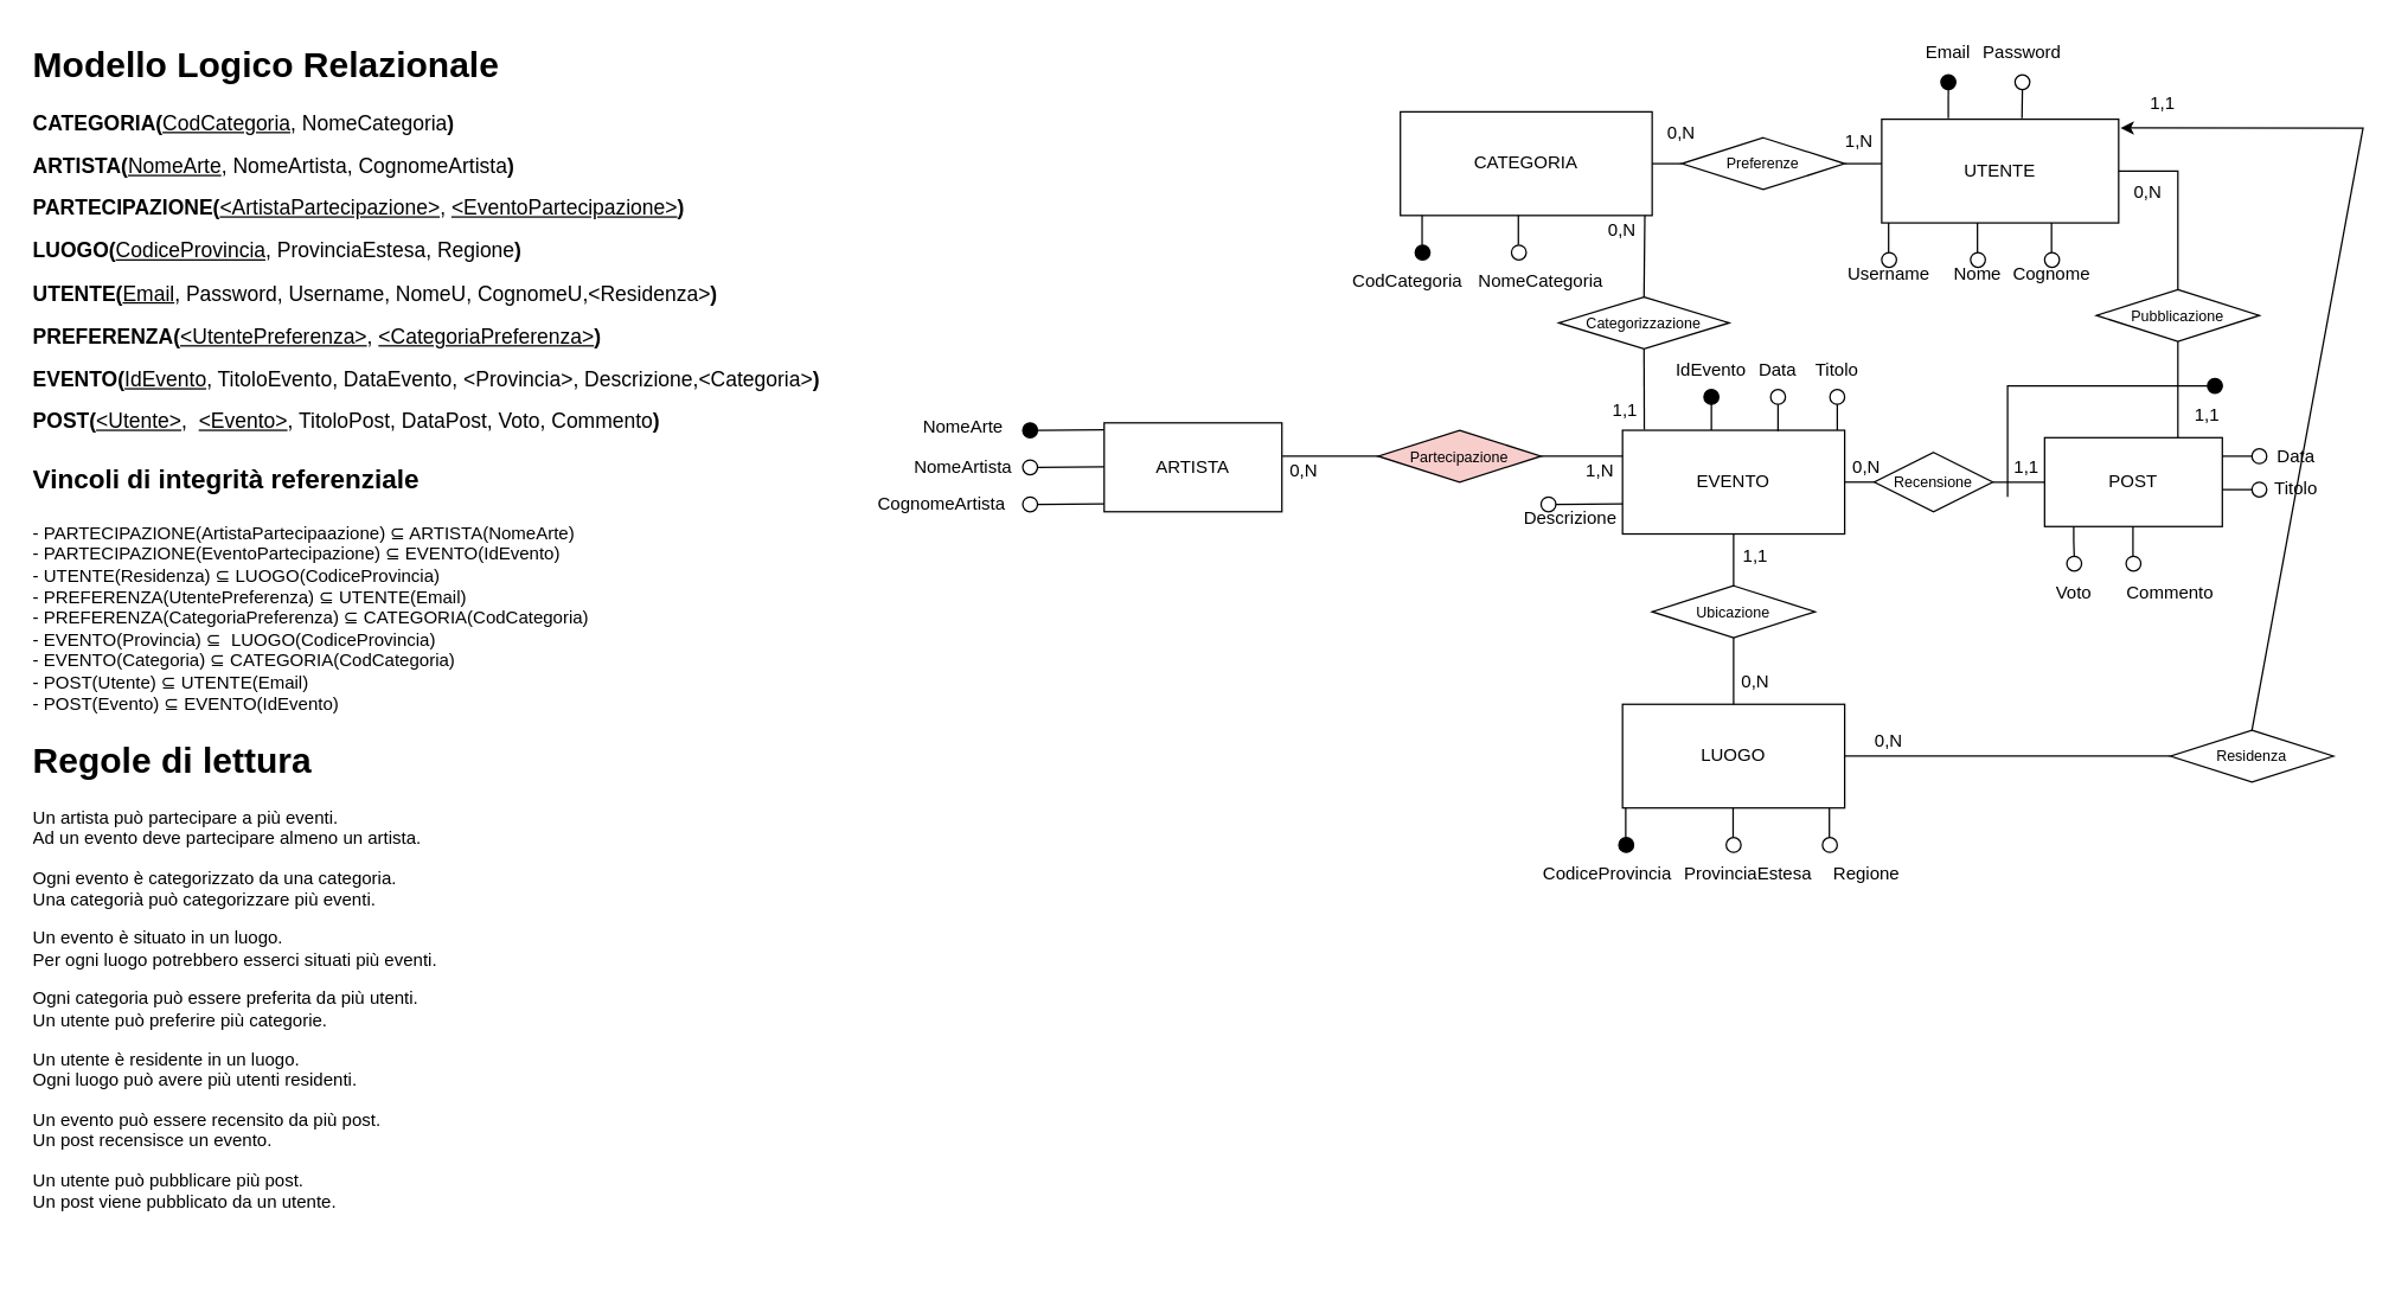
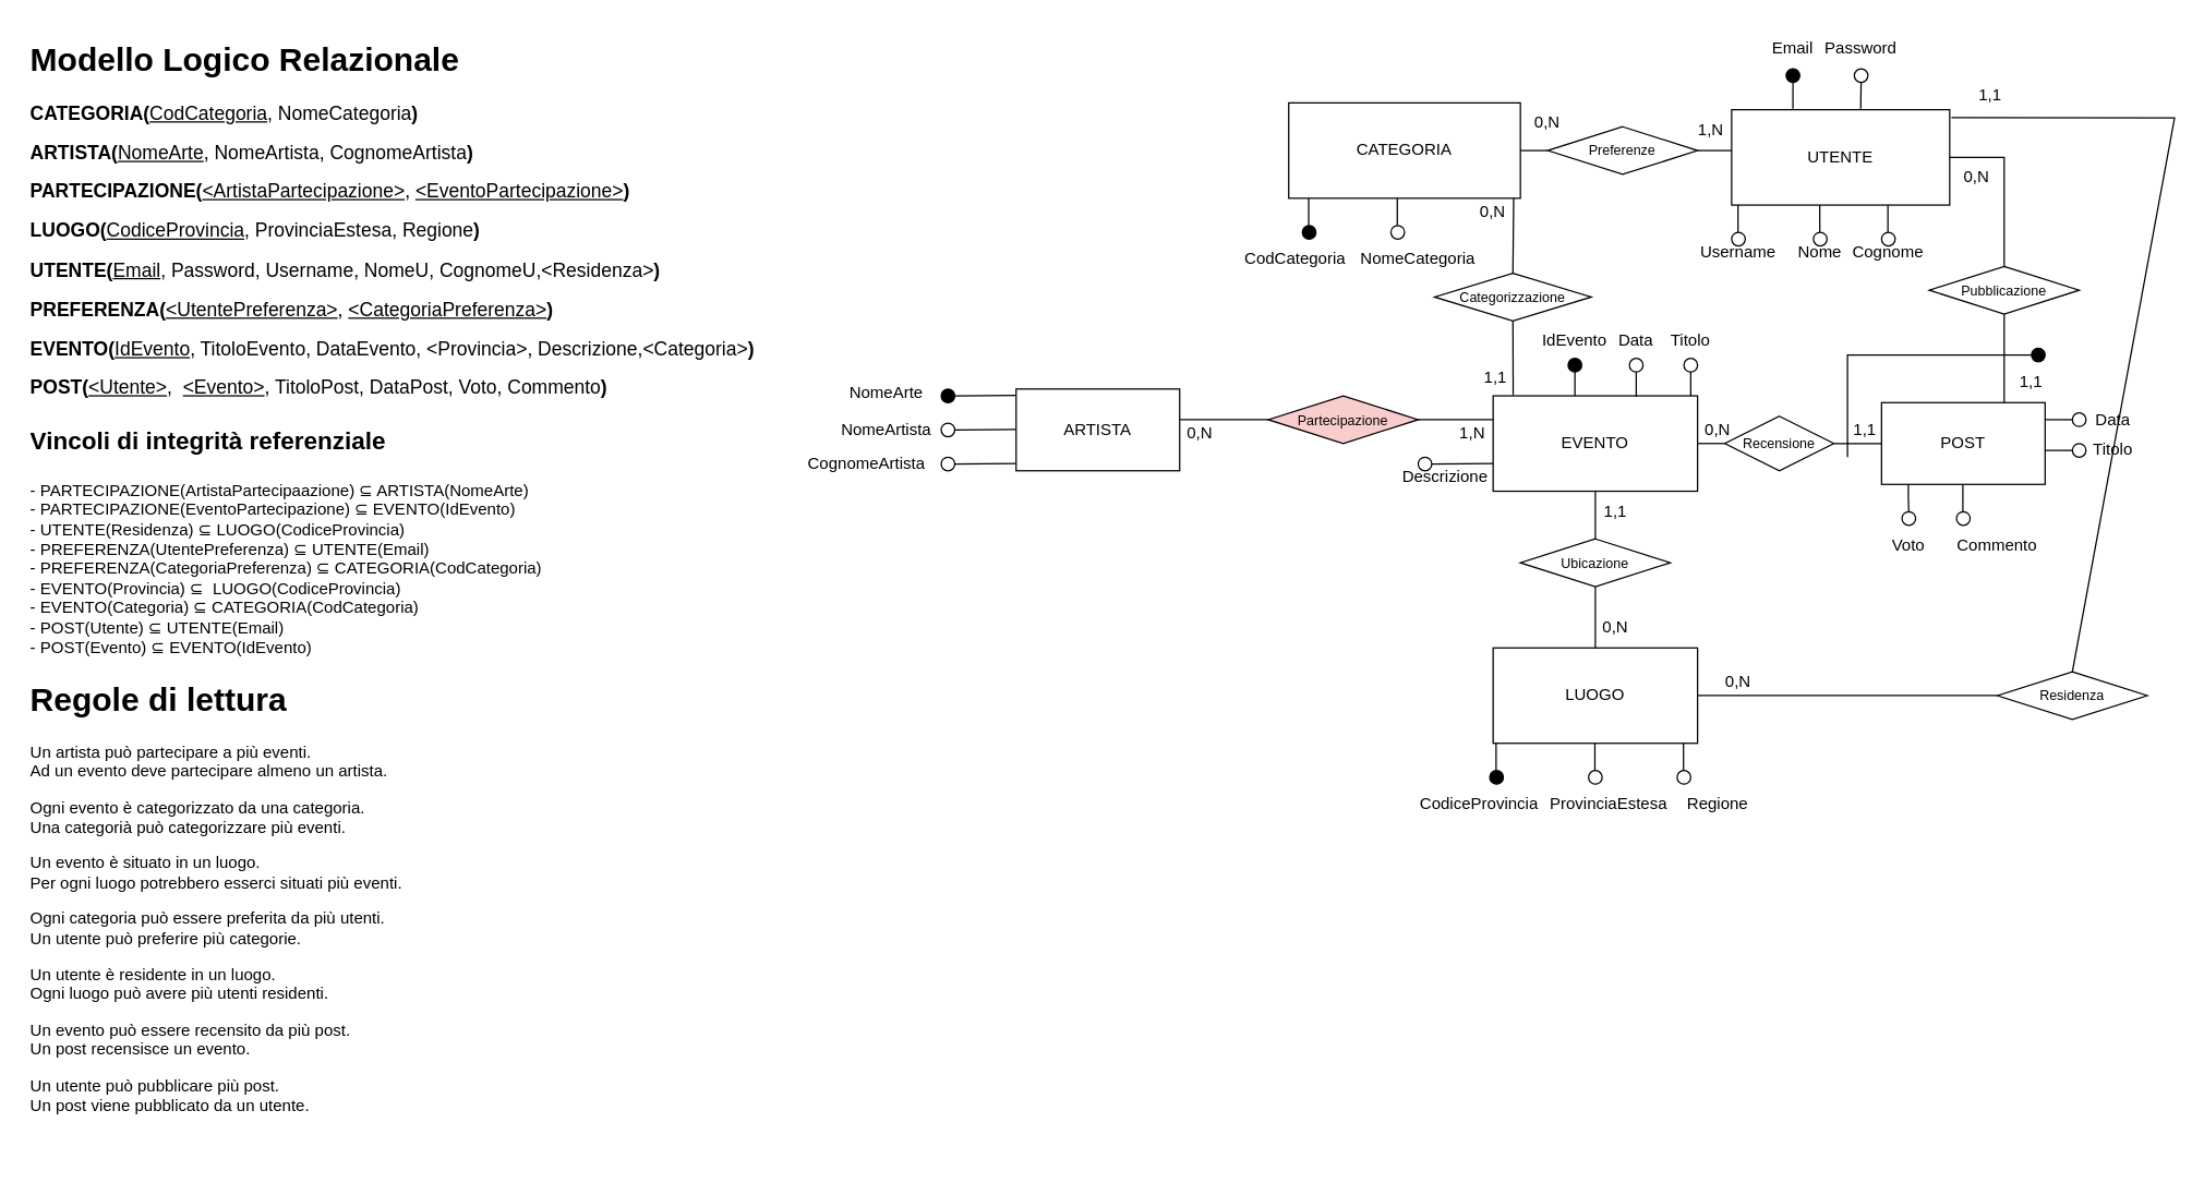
- <mxCell id="105" value="" style="endArrow=classic;html=1;rounded=0;exitX=0.5;exitY=0;exitDx=0;exitDy=0;entryX=1.008;entryY=0.084;entryDx=0;entryDy=0;entryPerimeter=0;" parent="1" source="104" target="16" edge="1"><mxGeometry width="50" height="50" relative="1" as="geometry"><mxPoint x="1480" y="205" as="sourcePoint" /><mxPoint x="1500" y="55" as="targetPoint" /><Array as="points"><mxPoint x="1595" y="86" /></Array></mxGeometry></mxCell>
+ <mxCell id="105" value="" style="endArrow=none;html=1;rounded=0;exitX=0.5;exitY=0;exitDx=0;exitDy=0;entryX=1.008;entryY=0.084;entryDx=0;entryDy=0;entryPerimeter=0;" parent="1" source="104" target="16" edge="1"><mxGeometry width="50" height="50" relative="1" as="geometry"><mxPoint x="1480" y="205" as="sourcePoint" /><mxPoint x="1500" y="55" as="targetPoint" /><Array as="points"><mxPoint x="1595" y="86" /></Array></mxGeometry></mxCell>
